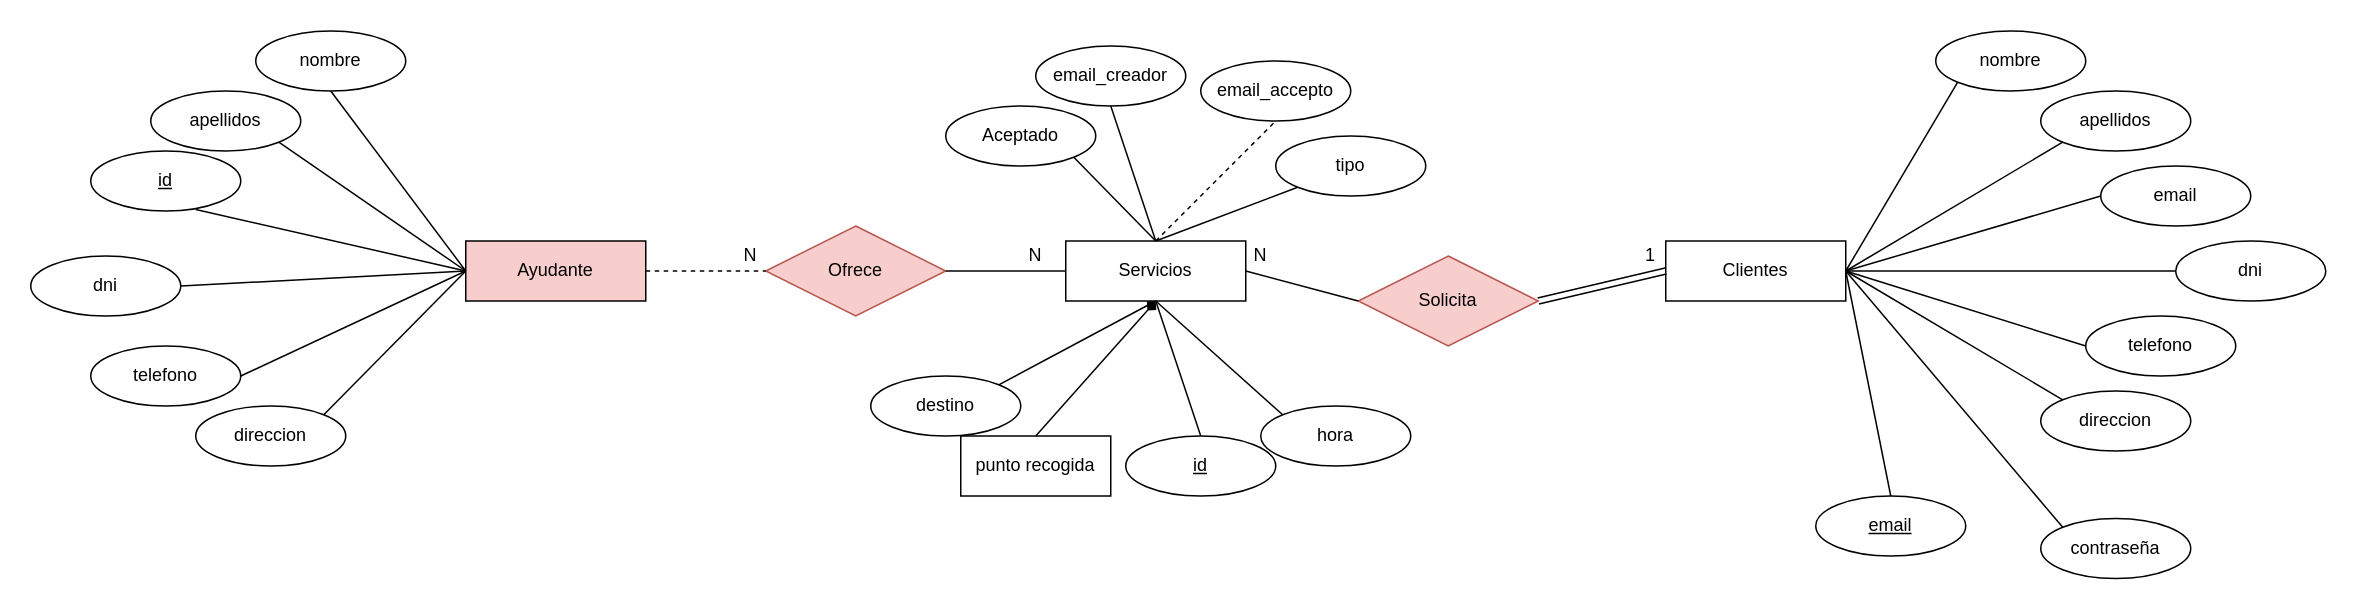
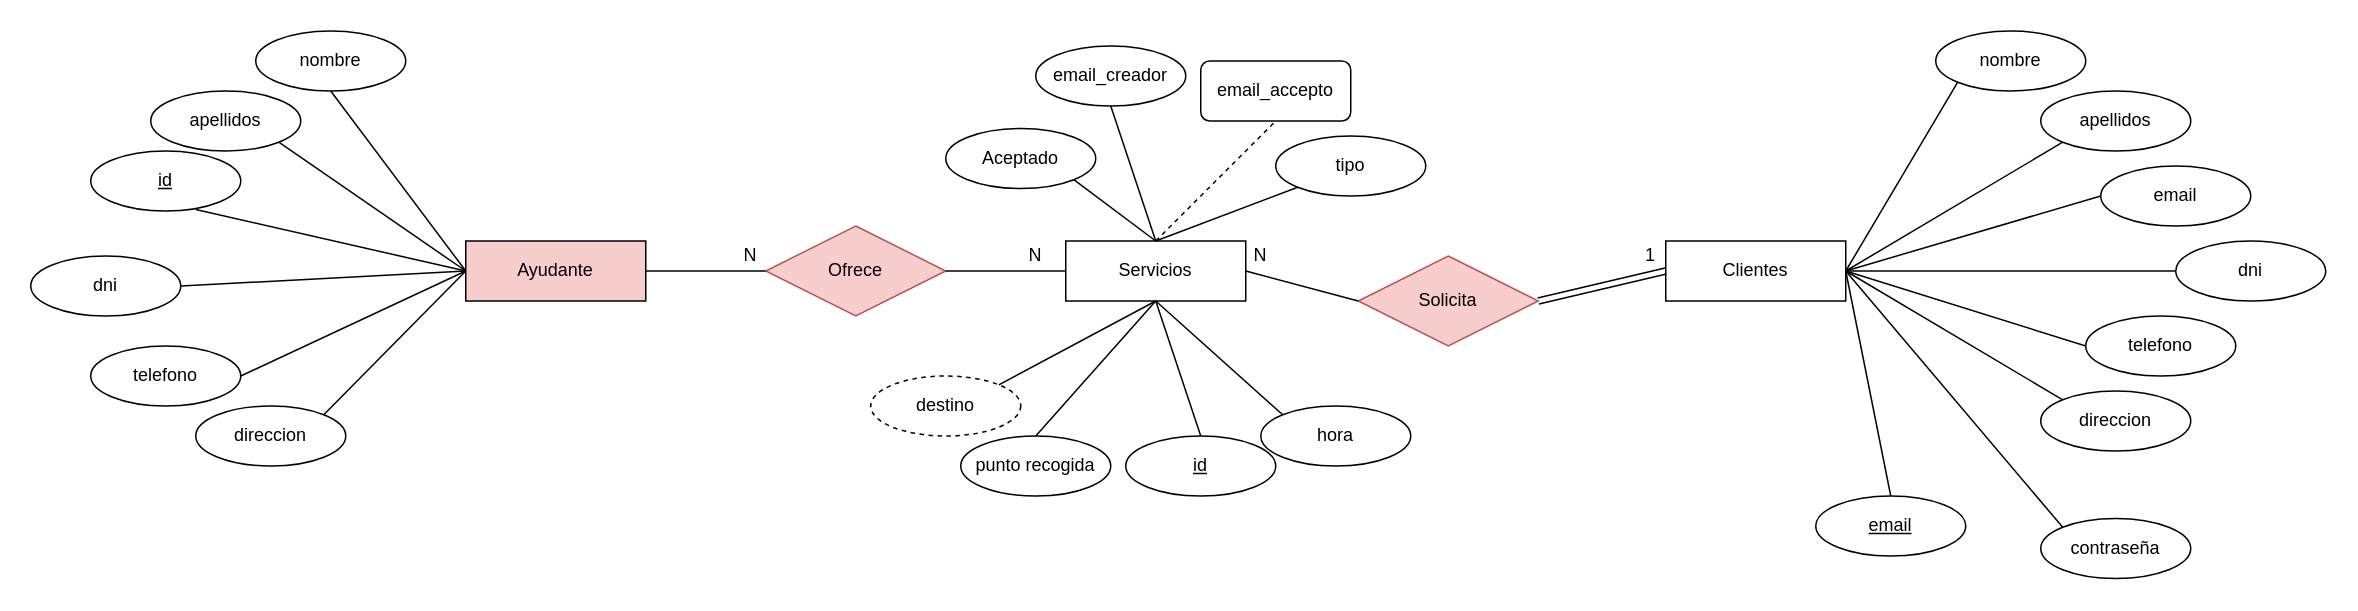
- <mxCell id="47" value="email_accepto" style="ellipse;whiteSpace=wrap;html=1;align=center;" vertex="1" parent="1"><mxGeometry x="800" y="40" width="100" height="40" as="geometry" /></mxCell>
+ <mxCell id="47" value="email_accepto" style="whiteSpace=wrap;html=1;align=center;rounded=1;" vertex="1" parent="1"><mxGeometry x="800" y="40" width="100" height="40" as="geometry" /></mxCell>
- <mxCell id="49" value="Aceptado" style="ellipse;whiteSpace=wrap;html=1;align=center;" vertex="1" parent="1"><mxGeometry x="630" y="70" width="100" height="40" as="geometry" /></mxCell>
+ <mxCell id="49" value="Aceptado" style="ellipse;whiteSpace=wrap;html=1;align=center;" vertex="1" parent="1"><mxGeometry x="630" y="85" width="100" height="40" as="geometry" /></mxCell>
- <mxCell id="15" value="" style="endArrow=none;html=1;rounded=0;exitX=1;exitY=0.5;exitDx=0;exitDy=0;strokeWidth=1;entryX=0;entryY=0.5;entryDx=0;entryDy=0;dashed=1;" parent="1" source="4" target="2" edge="1"><mxGeometry relative="1" as="geometry"><mxPoint x="469.995" y="24.142" as="sourcePoint" /><mxPoint x="500" y="190" as="targetPoint" /></mxGeometry></mxCell>
+ <mxCell id="15" value="" style="endArrow=none;html=1;rounded=0;exitX=1;exitY=0.5;exitDx=0;exitDy=0;strokeWidth=1;entryX=0;entryY=0.5;entryDx=0;entryDy=0;" parent="1" source="4" target="2" edge="1"><mxGeometry relative="1" as="geometry"><mxPoint x="469.995" y="24.142" as="sourcePoint" /><mxPoint x="500" y="190" as="targetPoint" /></mxGeometry></mxCell>
- <mxCell id="44" value="" style="endArrow=diamond;html=1;rounded=0;exitX=0.5;exitY=0;exitDx=0;exitDy=0;strokeWidth=1;entryX=0.5;entryY=1;entryDx=0;entryDy=0;" parent="1" source="38" target="30" edge="1"><mxGeometry relative="1" as="geometry"><mxPoint x="710" y="279" as="sourcePoint" /><mxPoint x="790" y="279" as="targetPoint" /></mxGeometry></mxCell>
+ <mxCell id="44" value="" style="endArrow=none;html=1;rounded=0;exitX=0.5;exitY=0;exitDx=0;exitDy=0;strokeWidth=1;entryX=0.5;entryY=1;entryDx=0;entryDy=0;" parent="1" source="38" target="30" edge="1"><mxGeometry relative="1" as="geometry"><mxPoint x="710" y="279" as="sourcePoint" /><mxPoint x="790" y="279" as="targetPoint" /></mxGeometry></mxCell>
- <mxCell id="40" value="destino" style="ellipse;whiteSpace=wrap;html=1;align=center;" parent="1" vertex="1"><mxGeometry x="580" y="250" width="100" height="40" as="geometry" /></mxCell>
+ <mxCell id="40" value="destino" style="ellipse;whiteSpace=wrap;html=1;align=center;dashed=1;" parent="1" vertex="1"><mxGeometry x="580" y="250" width="100" height="40" as="geometry" /></mxCell>
- <mxCell id="38" value="punto recogida" style="whiteSpace=wrap;html=1;align=center;rounded=0;" parent="1" vertex="1"><mxGeometry x="640" y="290" width="100" height="40" as="geometry" /></mxCell>
+ <mxCell id="38" value="punto recogida" style="ellipse;whiteSpace=wrap;html=1;align=center;" parent="1" vertex="1"><mxGeometry x="640" y="290" width="100" height="40" as="geometry" /></mxCell>
